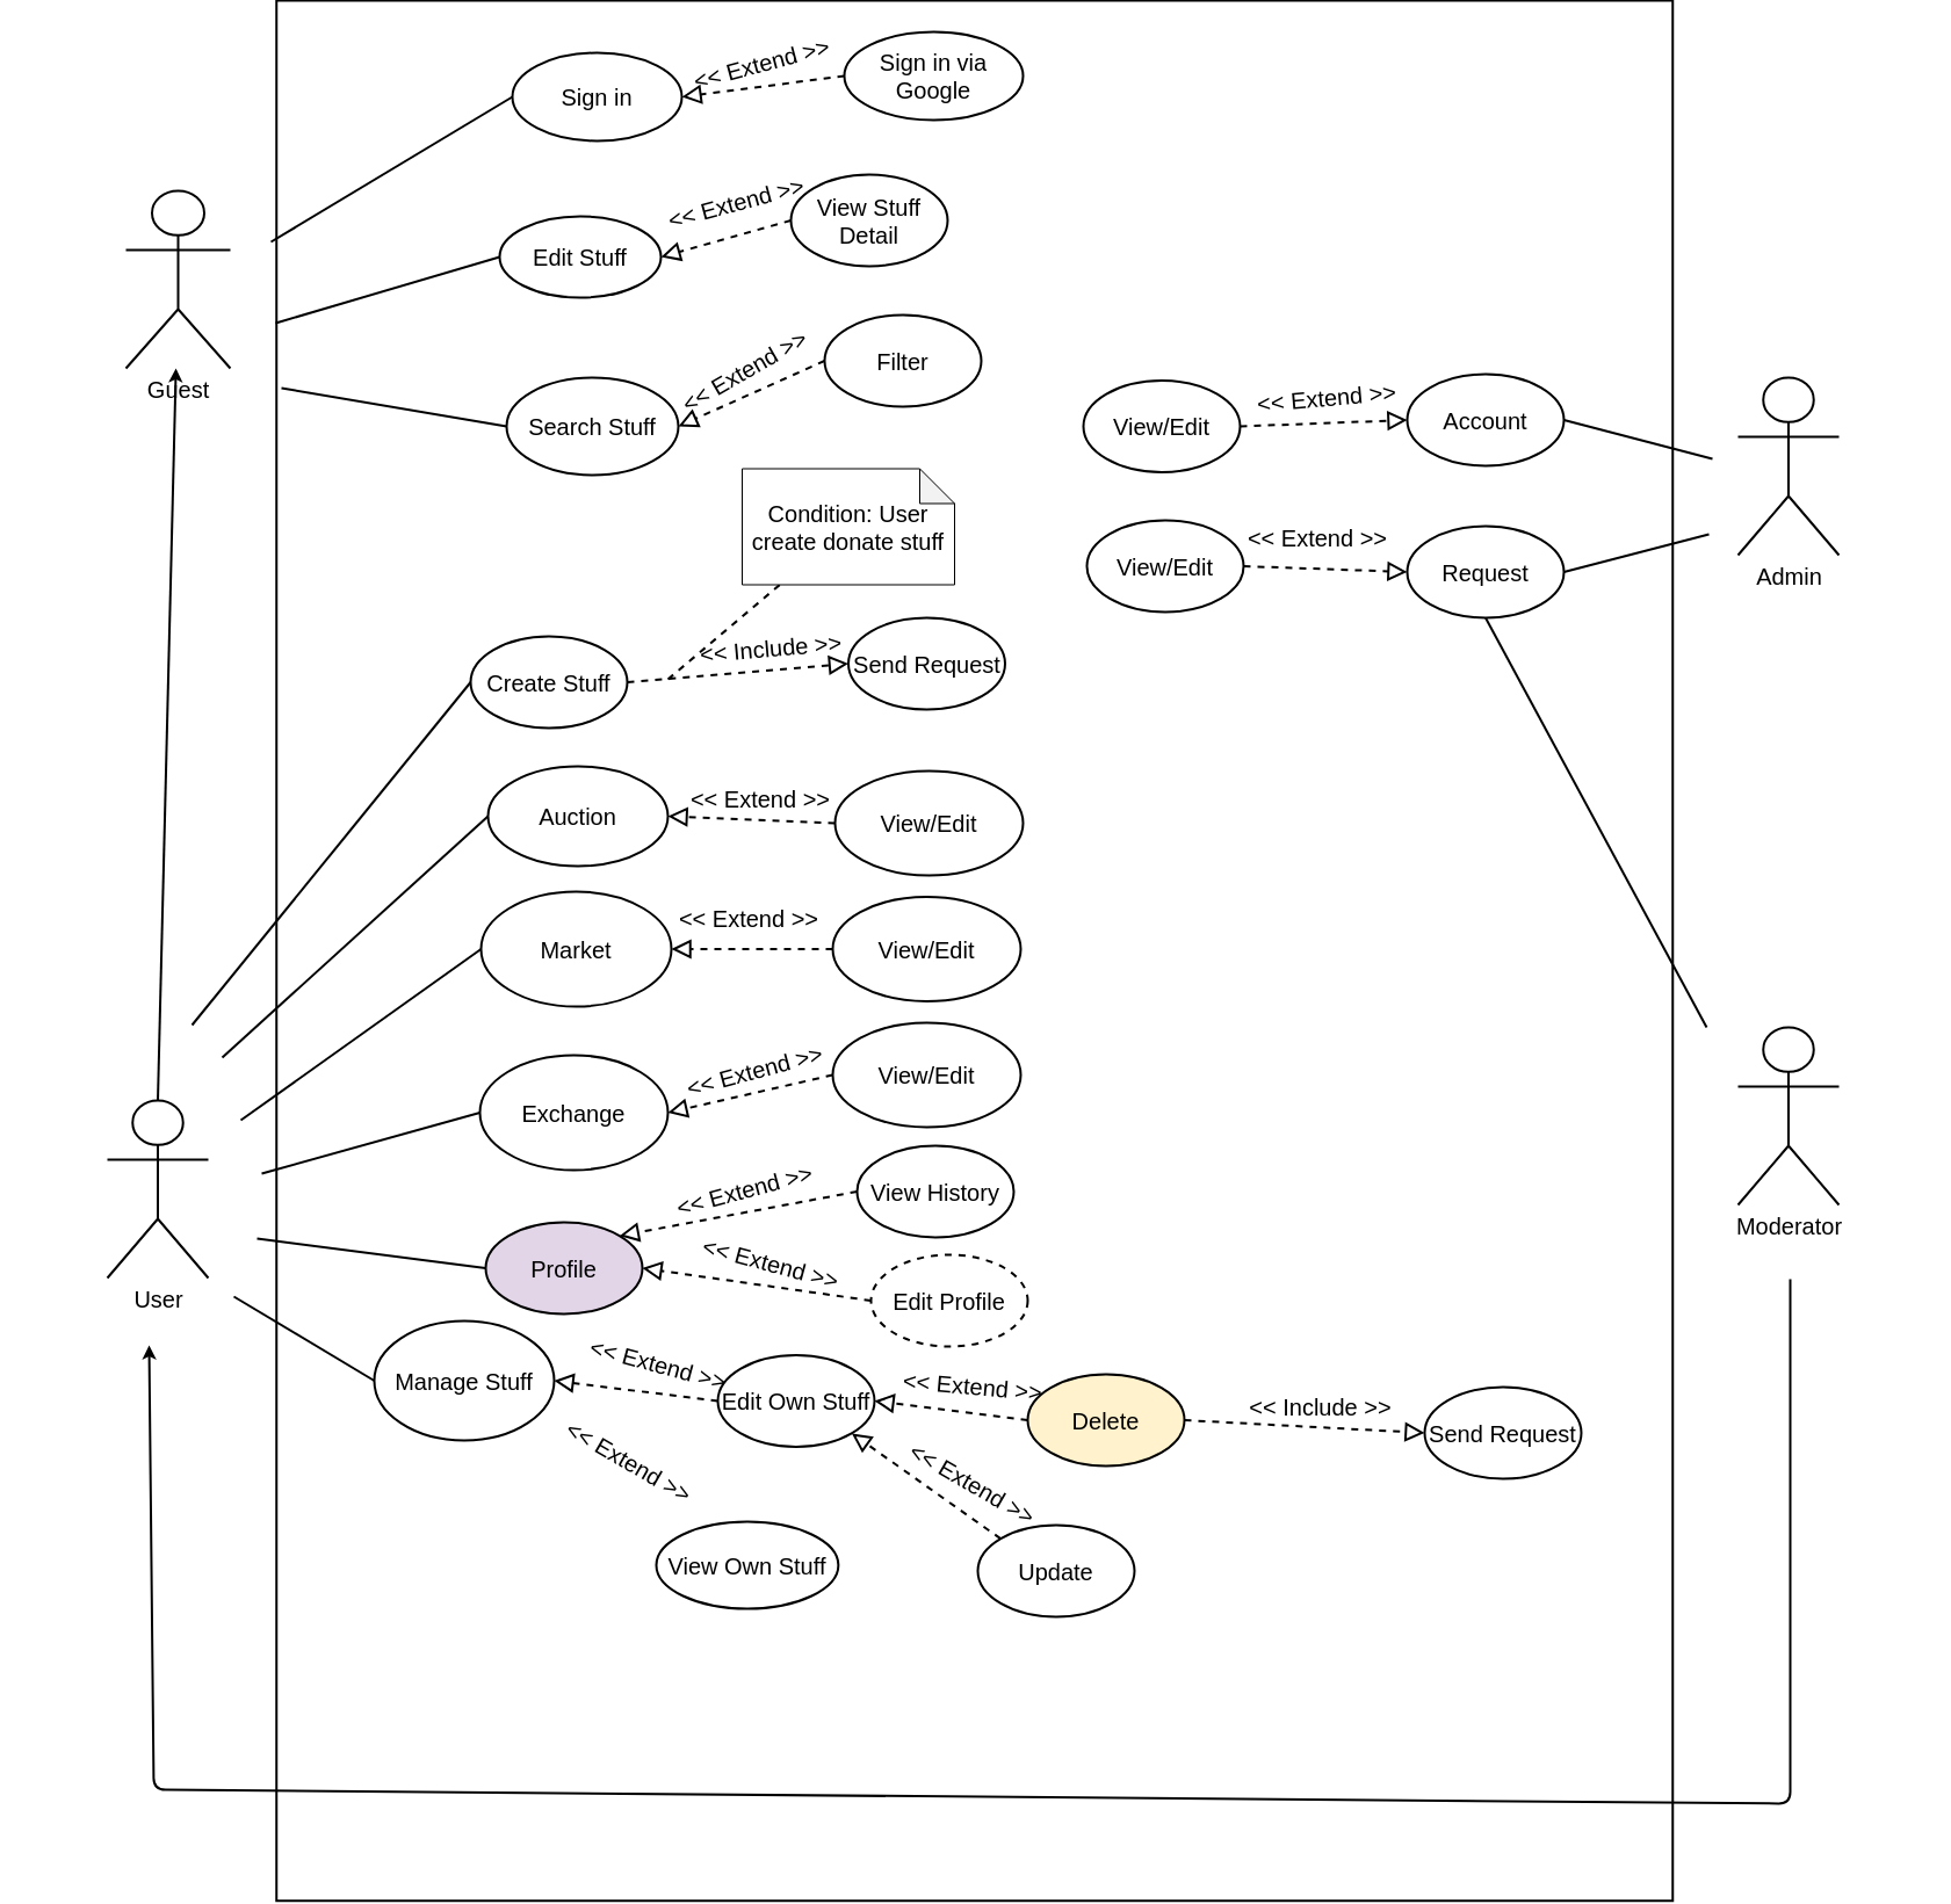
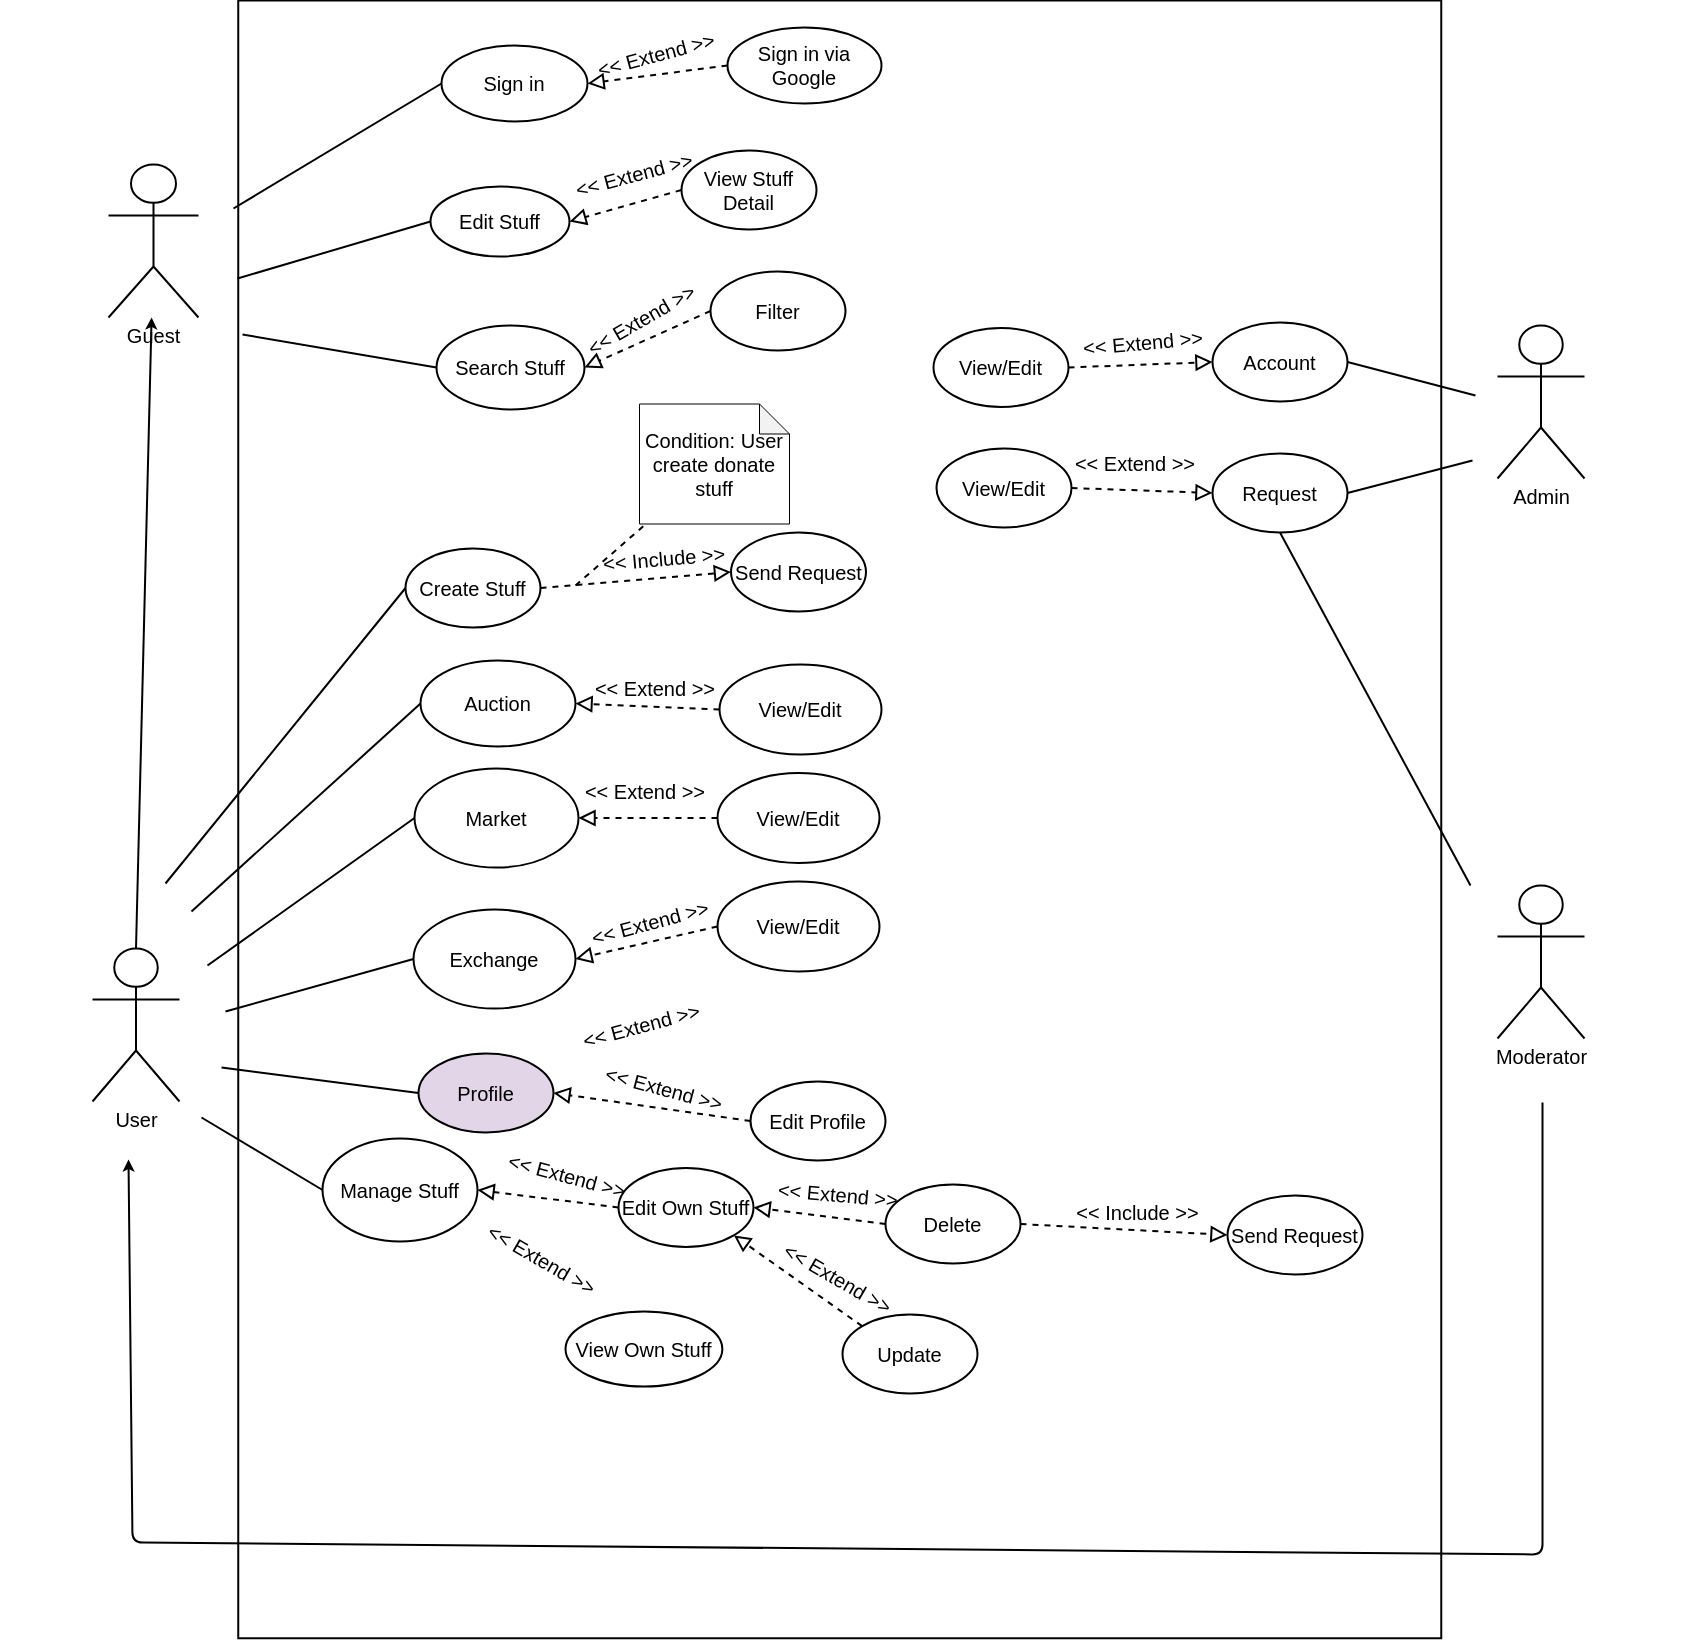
- <mxCell id="46" value="Condition: User create donate stuff" style="shape=note;whiteSpace=wrap;html=1;backgroundOutline=1;darkOpacity=0.05;strokeColor=#000000;strokeWidth=1;fontSize=20;fontColor=#000000;fillColor=#FFFFFF;" parent="1" vertex="1"><mxGeometry x="639" y="396.5" width="183" height="100" as="geometry" /></mxCell>
+ <mxCell id="46" value="Condition: User create donate stuff" style="shape=note;whiteSpace=wrap;html=1;backgroundOutline=1;darkOpacity=0.05;strokeColor=#000000;strokeWidth=1;fontSize=20;fontColor=#000000;fillColor=#FFFFFF;" parent="1" vertex="1"><mxGeometry x="639" y="396.5" width="150" height="120" as="geometry" /></mxCell>
- <mxCell id="32" value="View History" style="ellipse;whiteSpace=wrap;html=1;fillColor=#FFFFFF;strokeColor=#000000;fontColor=#000000;strokeWidth=2;fontSize=20;" parent="1" vertex="1"><mxGeometry x="738" y="980" width="135" height="79" as="geometry" /></mxCell>
- <mxCell id="63" value="" style="endArrow=block;dashed=1;endFill=0;endSize=12;html=1;strokeColor=#000000;strokeWidth=2;fontSize=20;fontColor=#000000;entryX=1;entryY=0;entryDx=0;entryDy=0;exitX=0;exitY=0.5;exitDx=0;exitDy=0;" parent="1" source="32" target="34" edge="1"><mxGeometry width="160" relative="1" as="geometry"><mxPoint x="730.5" y="985" as="sourcePoint" /><mxPoint x="618.5" y="1016.5" as="targetPoint" /></mxGeometry></mxCell>
- <mxCell id="33" value="Edit Profile" style="ellipse;whiteSpace=wrap;html=1;fillColor=#FFFFFF;strokeColor=#000000;fontColor=#000000;strokeWidth=2;fontSize=20;dashed=1;" parent="1" vertex="1"><mxGeometry x="750" y="1074" width="135" height="79" as="geometry" /></mxCell>
+ <mxCell id="33" value="Edit Profile" style="ellipse;whiteSpace=wrap;html=1;fillColor=#FFFFFF;strokeColor=#000000;fontColor=#000000;strokeWidth=2;fontSize=20;" parent="1" vertex="1"><mxGeometry x="750" y="1074" width="135" height="79" as="geometry" /></mxCell>
- <mxCell id="31" value="Delete" style="ellipse;whiteSpace=wrap;html=1;fillColor=#fff2cc;strokeColor=#000000;fontColor=#000000;strokeWidth=2;fontSize=20;" parent="1" vertex="1"><mxGeometry x="885" y="1177" width="135" height="79" as="geometry" /></mxCell>
+ <mxCell id="31" value="Delete" style="ellipse;whiteSpace=wrap;html=1;fillColor=#FFFFFF;strokeColor=#000000;fontColor=#000000;strokeWidth=2;fontSize=20;" parent="1" vertex="1"><mxGeometry x="885" y="1177" width="135" height="79" as="geometry" /></mxCell>
